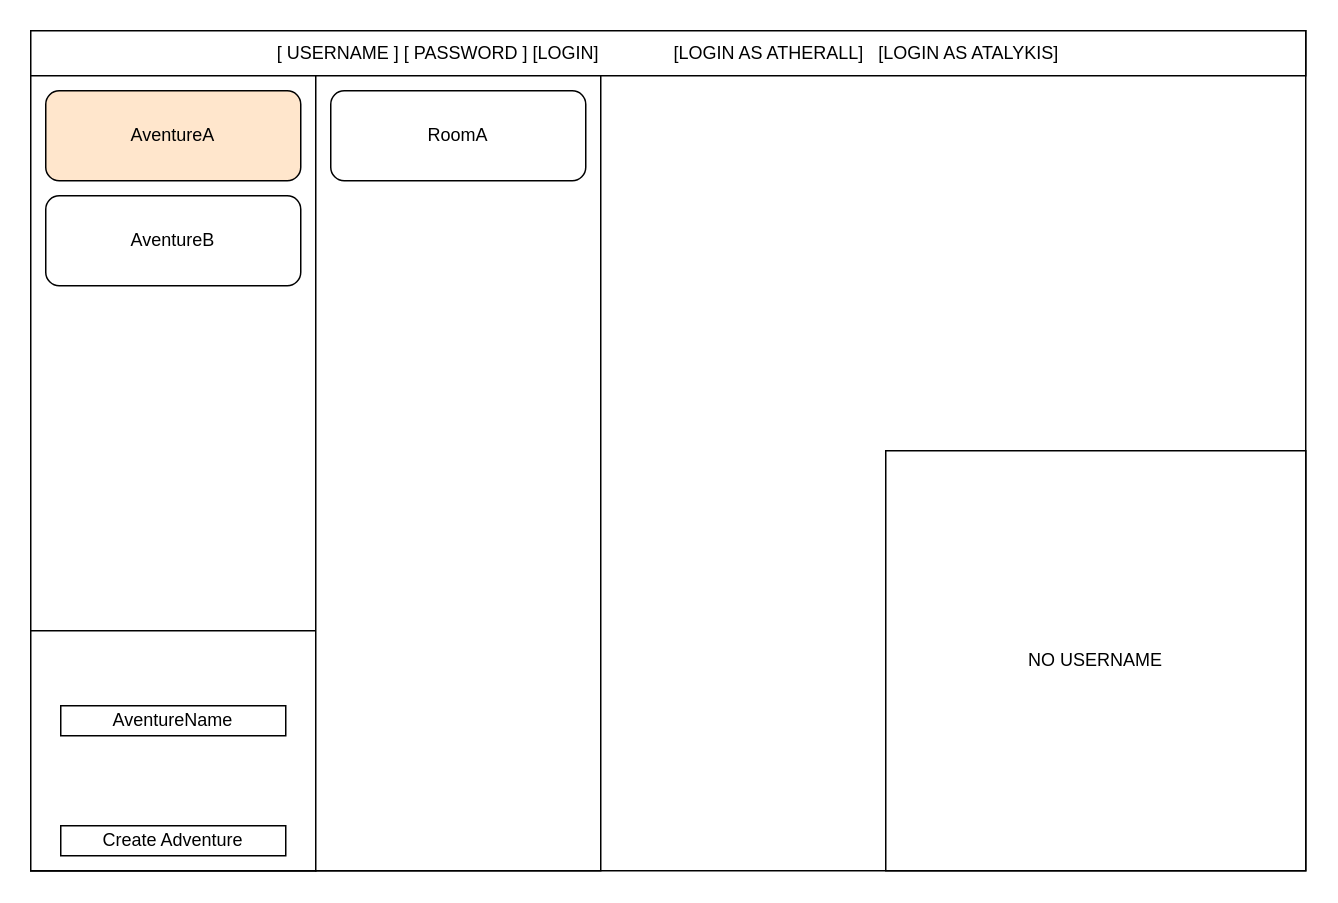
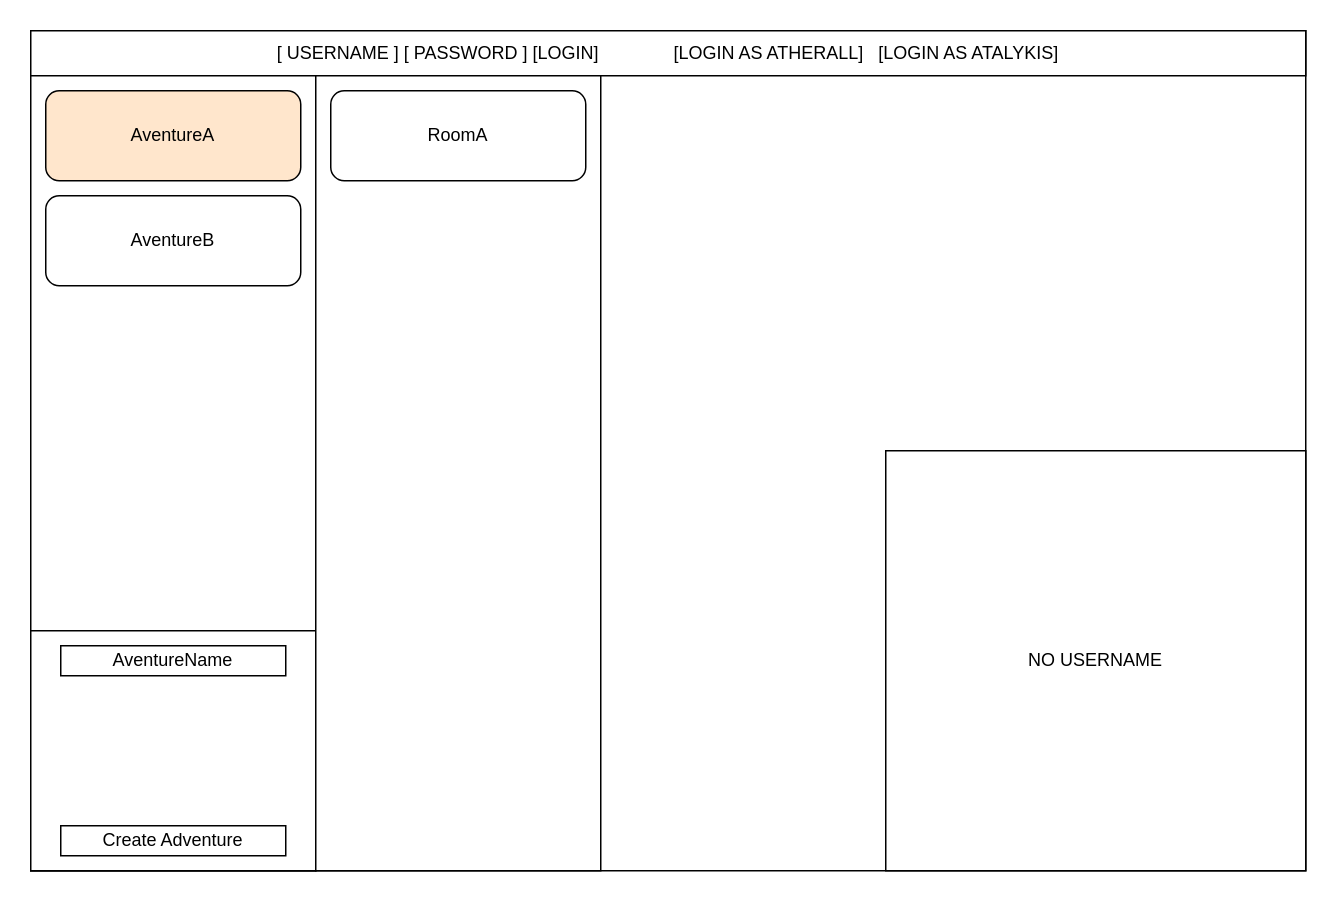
- <mxCell id="9" value="AventureName" style="rounded=0;whiteSpace=wrap;html=1;" vertex="1" parent="1"><mxGeometry x="40" y="470" width="150" height="20" as="geometry" /></mxCell>
+ <mxCell id="9" value="AventureName" style="rounded=0;whiteSpace=wrap;html=1;" vertex="1" parent="1"><mxGeometry x="40" y="430" width="150" height="20" as="geometry" /></mxCell>
